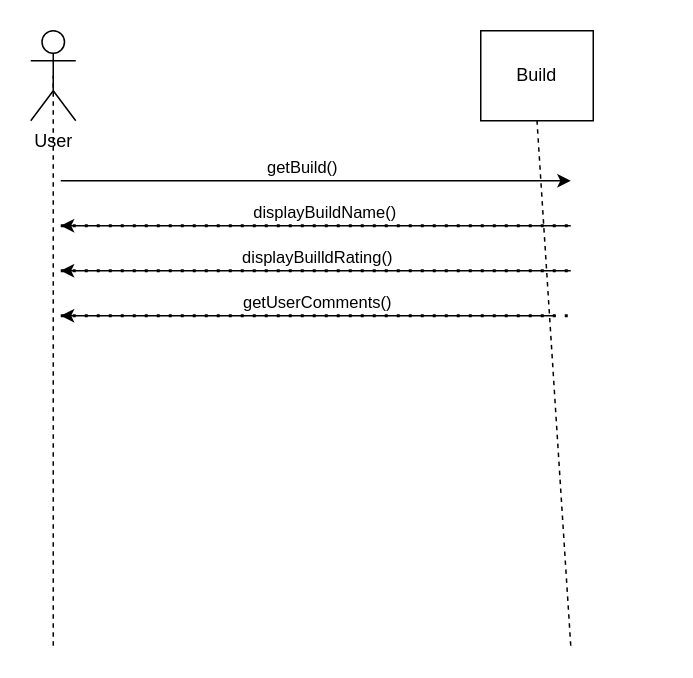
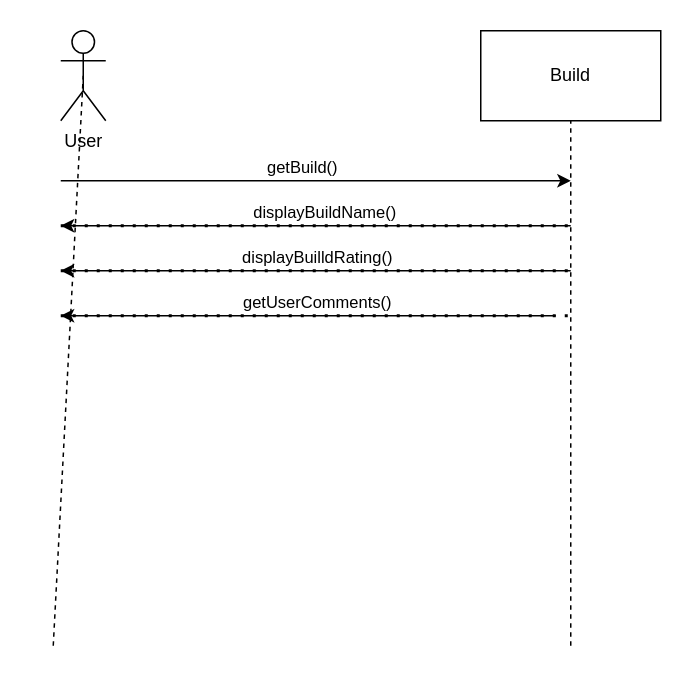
- <mxCell id="3" value="User" style="shape=umlActor;verticalLabelPosition=bottom;verticalAlign=top;html=1;outlineConnect=0;" vertex="1" parent="1"><mxGeometry x="20" y="20" width="30" height="60" as="geometry" /></mxCell>
+ <mxCell id="3" value="User" style="shape=umlActor;verticalLabelPosition=bottom;verticalAlign=top;html=1;outlineConnect=0;" vertex="1" parent="1"><mxGeometry x="40" y="20" width="30" height="60" as="geometry" /></mxCell>
- <mxCell id="2" value="Build" style="rounded=0;whiteSpace=wrap;html=1;" vertex="1" parent="1"><mxGeometry x="320" y="20" width="75" height="60" as="geometry" /></mxCell>
+ <mxCell id="2" value="Build" style="rounded=0;whiteSpace=wrap;html=1;" vertex="1" parent="1"><mxGeometry x="320" y="20" width="120" height="60" as="geometry" /></mxCell>
